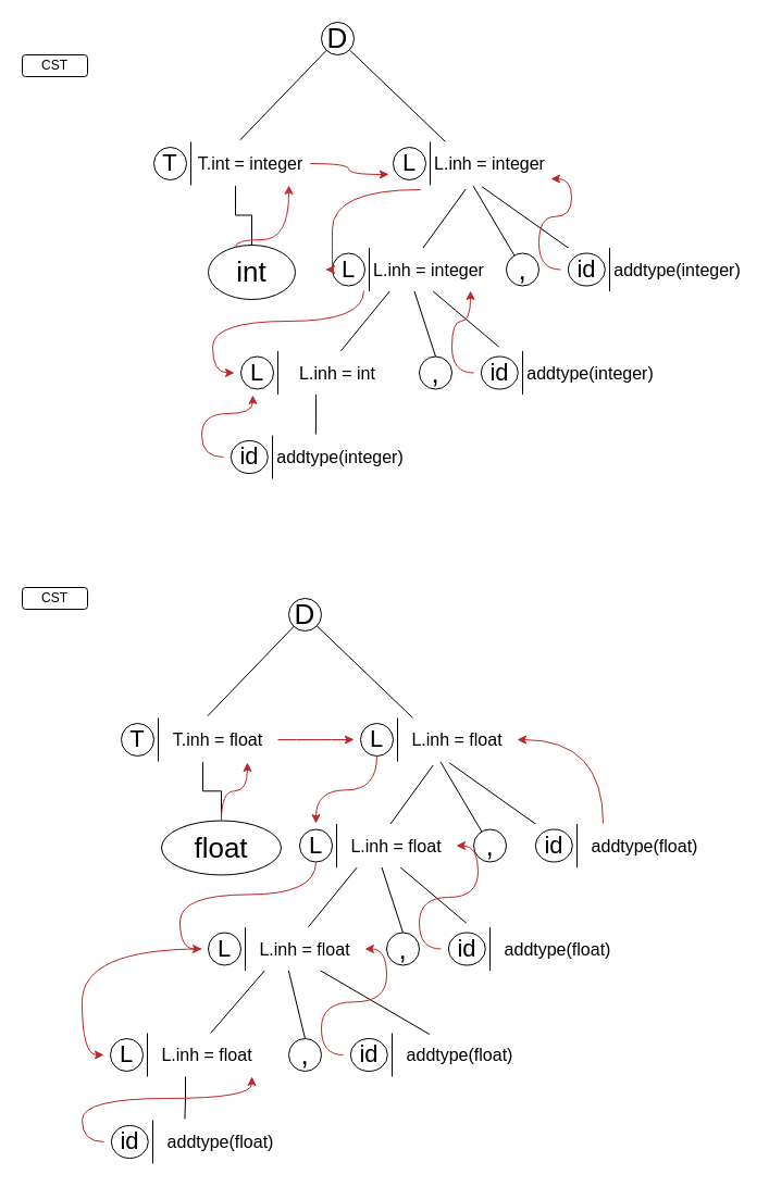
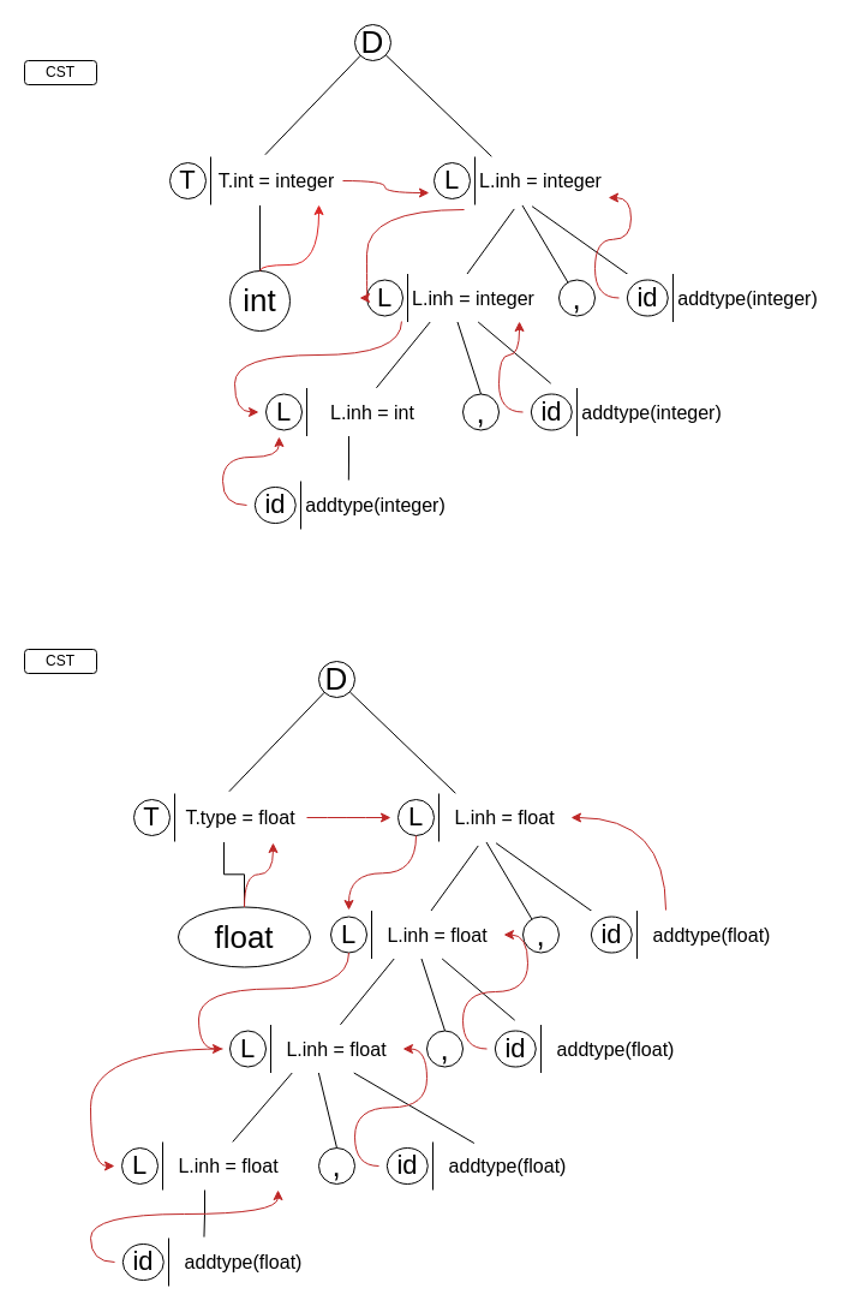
- <mxCell id="11" value="int" style="ellipse;whiteSpace=wrap;html=1;fontSize=26;pointerEvents=1;strokeColor=inherit;align=center;verticalAlign=middle;fontFamily=Helvetica;fontColor=default;fillColor=none;" parent="1" vertex="1"><mxGeometry x="191" y="225" width="80" height="50" as="geometry" /></mxCell>
+ <mxCell id="11" value="int" style="ellipse;whiteSpace=wrap;html=1;fontSize=26;pointerEvents=1;strokeColor=inherit;align=center;verticalAlign=middle;fontFamily=Helvetica;fontColor=default;fillColor=none;" parent="1" vertex="1"><mxGeometry x="191" y="225" width="50" height="50" as="geometry" /></mxCell>
- <mxCell id="66" value="T.inh = float" style="shape=partialRectangle;html=1;whiteSpace=wrap;connectable=0;strokeColor=inherit;overflow=hidden;fillColor=none;top=0;left=0;bottom=0;right=0;pointerEvents=1;fontSize=16;align=center;verticalAlign=middle;fontFamily=Helvetica;fontColor=default;" parent="64" vertex="1"><mxGeometry x="40" width="110" height="40" as="geometry"><mxRectangle width="110" height="40" as="alternateBounds" /></mxGeometry></mxCell>
+ <mxCell id="66" value="T.type = float" style="shape=partialRectangle;html=1;whiteSpace=wrap;connectable=0;strokeColor=inherit;overflow=hidden;fillColor=none;top=0;left=0;bottom=0;right=0;pointerEvents=1;fontSize=16;align=center;verticalAlign=middle;fontFamily=Helvetica;fontColor=default;" parent="64" vertex="1"><mxGeometry x="40" width="110" height="40" as="geometry"><mxRectangle width="110" height="40" as="alternateBounds" /></mxGeometry></mxCell>
